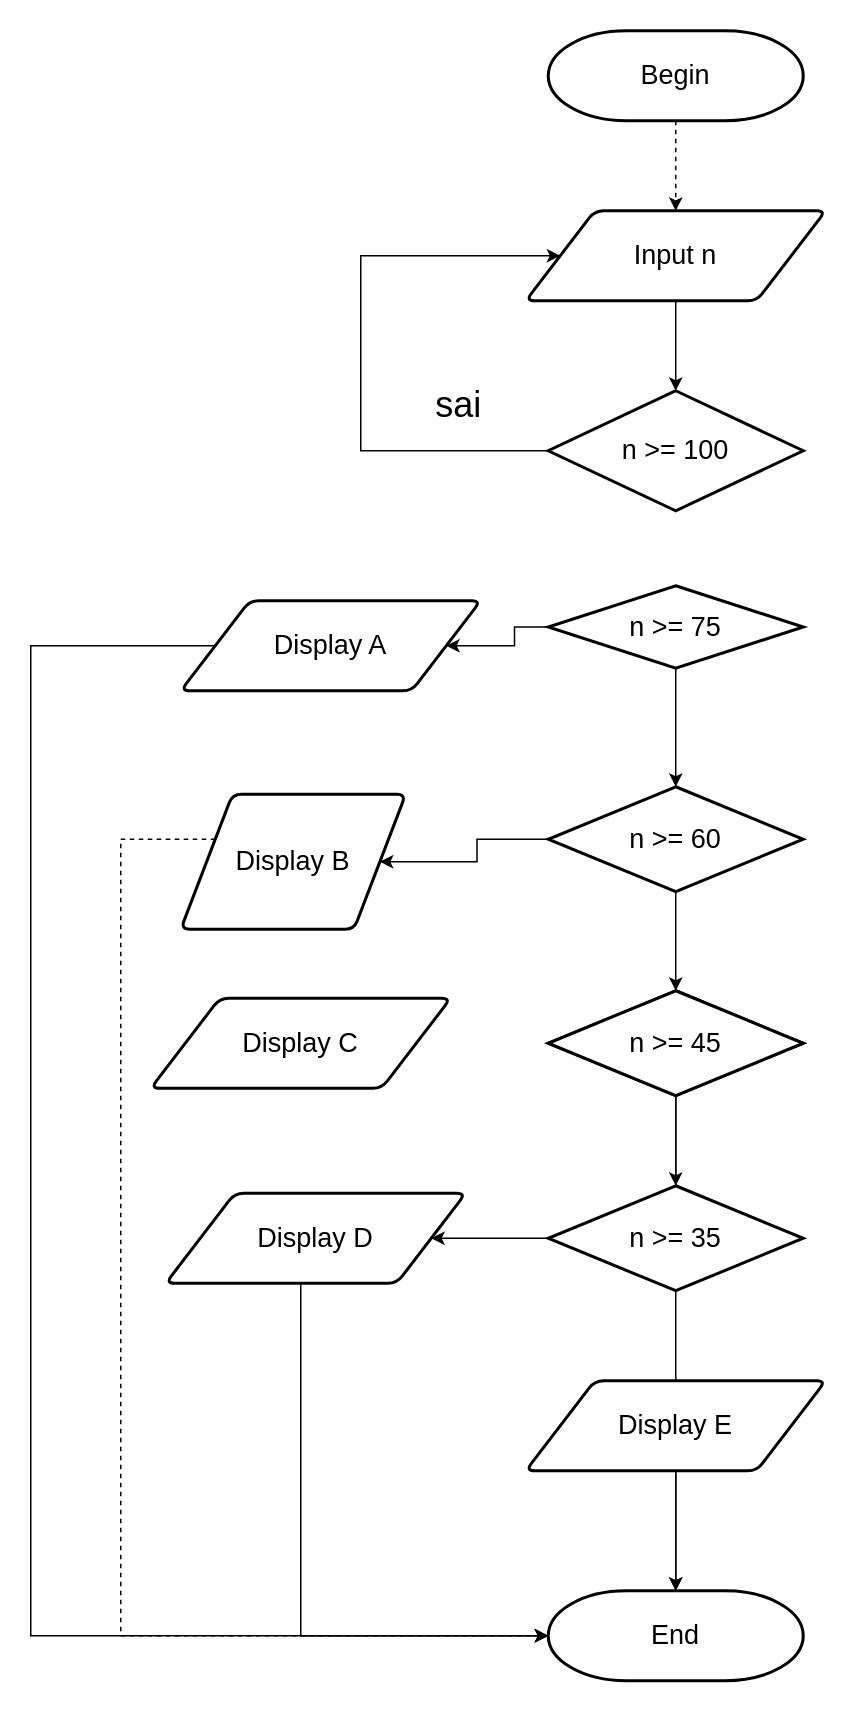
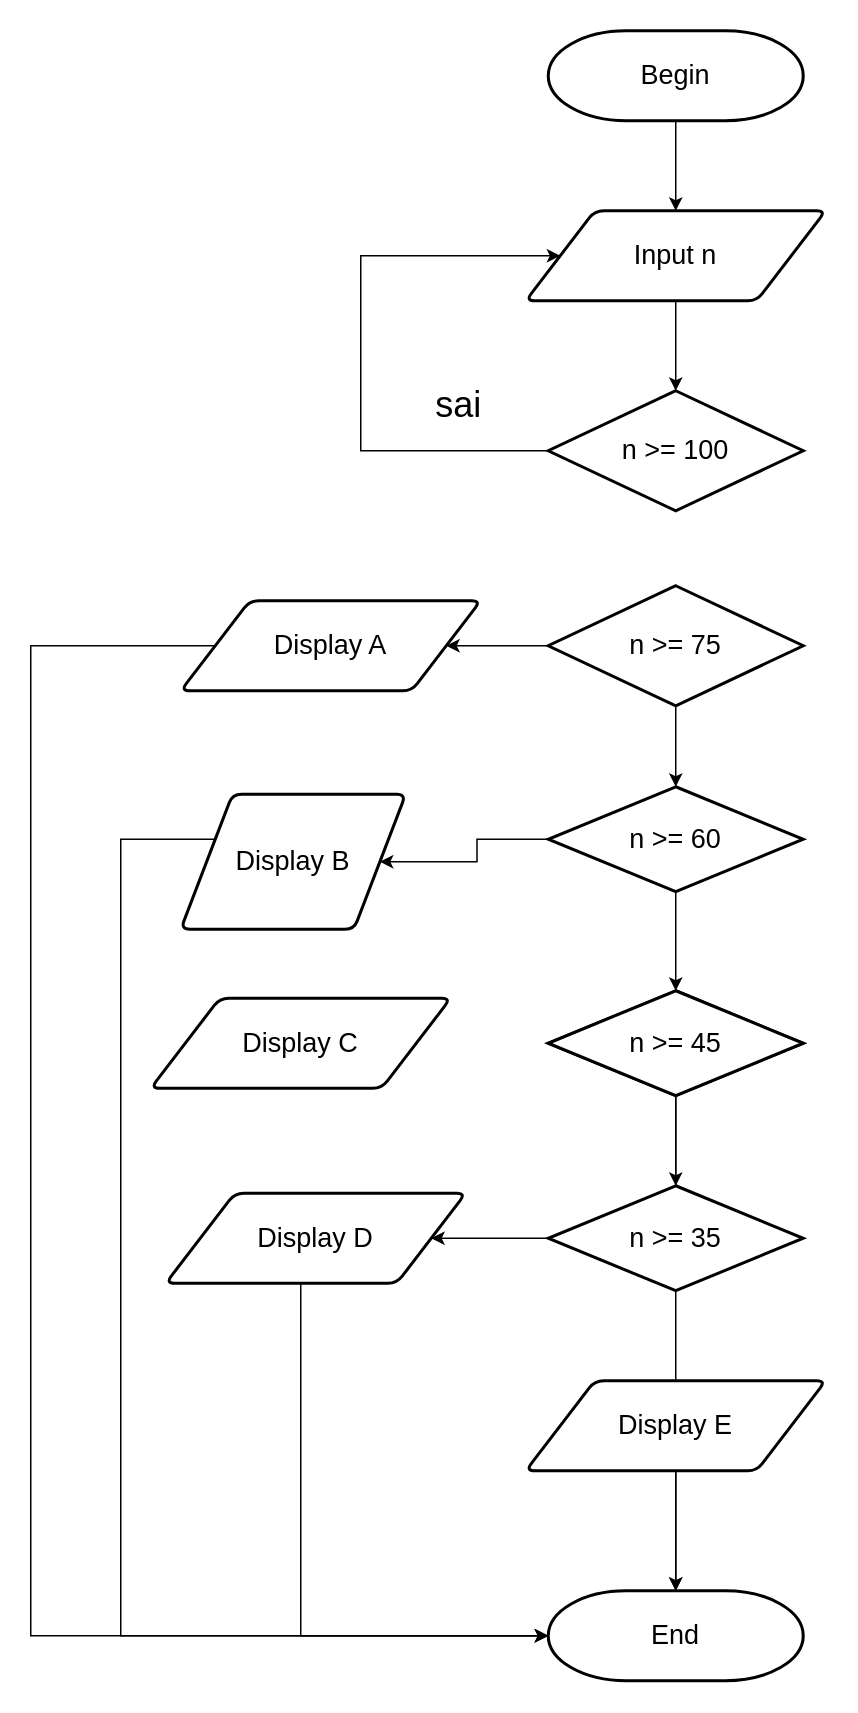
- <mxCell id="2" value="" style="edgeStyle=orthogonalEdgeStyle;rounded=0;orthogonalLoop=1;jettySize=auto;html=1;dashed=1;" edge="1" parent="1" source="3" target="5"><mxGeometry relative="1" as="geometry" /></mxCell>
+ <mxCell id="2" value="" style="edgeStyle=orthogonalEdgeStyle;rounded=0;orthogonalLoop=1;jettySize=auto;html=1;" edge="1" parent="1" source="3" target="5"><mxGeometry relative="1" as="geometry" /></mxCell>
- <mxCell id="8" value="&lt;font style=&quot;font-size: 18px&quot;&gt;n &amp;gt;= 75&lt;/font&gt;" style="strokeWidth=2;html=1;shape=mxgraph.flowchart.decision;whiteSpace=wrap;" vertex="1" parent="1"><mxGeometry x="365" y="390" width="170" height="55" as="geometry" /></mxCell>
+ <mxCell id="8" value="&lt;font style=&quot;font-size: 18px&quot;&gt;n &amp;gt;= 75&lt;/font&gt;" style="strokeWidth=2;html=1;shape=mxgraph.flowchart.decision;whiteSpace=wrap;" vertex="1" parent="1"><mxGeometry x="365" y="390" width="170" height="80" as="geometry" /></mxCell>
- <mxCell id="16" style="edgeStyle=orthogonalEdgeStyle;rounded=0;orthogonalLoop=1;jettySize=auto;html=1;dashed=1;" edge="1" parent="1" source="17" target="30"><mxGeometry relative="1" as="geometry"><Array as="points"><mxPoint x="80" y="559" /><mxPoint x="80" y="1090" /></Array></mxGeometry></mxCell>
+ <mxCell id="16" style="edgeStyle=orthogonalEdgeStyle;rounded=0;orthogonalLoop=1;jettySize=auto;html=1;" edge="1" parent="1" source="17" target="30"><mxGeometry relative="1" as="geometry"><Array as="points"><mxPoint x="80" y="559" /><mxPoint x="80" y="1090" /></Array></mxGeometry></mxCell>
